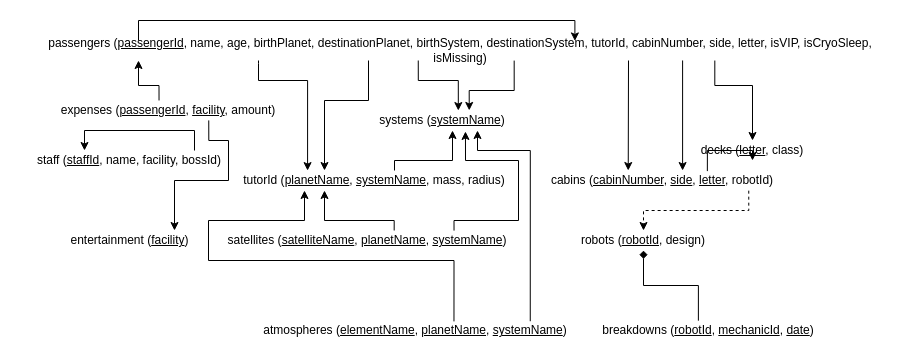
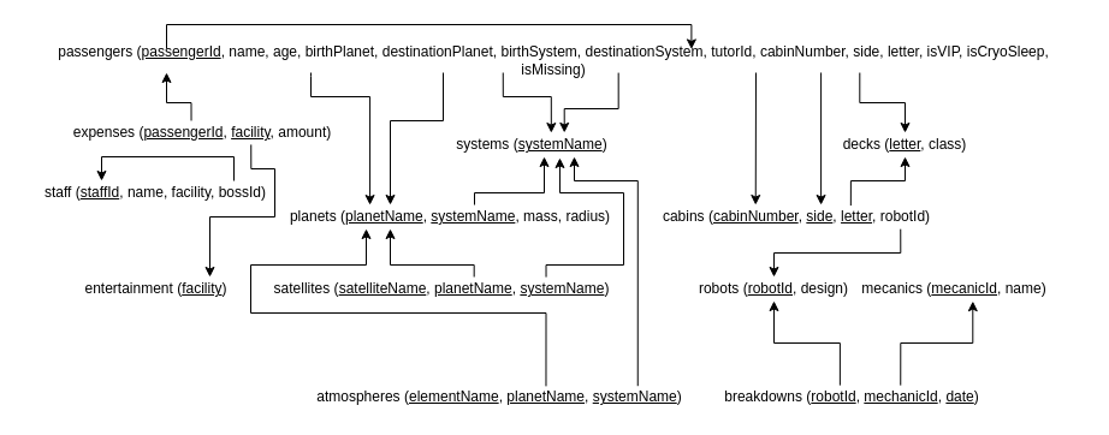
- <mxCell id="12" value="decks (&lt;u&gt;letter&lt;/u&gt;, class)" style="text;html=1;align=center;verticalAlign=middle;whiteSpace=wrap;rounded=0;" vertex="1" parent="1"><mxGeometry x="697" y="140" width="110" height="20" as="geometry" /></mxCell>
+ <mxCell id="12" value="decks (&lt;u&gt;letter&lt;/u&gt;, class)" style="text;html=1;align=center;verticalAlign=middle;whiteSpace=wrap;rounded=0;" vertex="1" parent="1"><mxGeometry x="697" y="110" width="110" height="20" as="geometry" /></mxCell>
- <mxCell id="33" value="tutorId (&lt;u&gt;planetName&lt;/u&gt;, &lt;u&gt;systemName&lt;/u&gt;, mass, radius)" style="text;html=1;align=center;verticalAlign=middle;whiteSpace=wrap;rounded=0;" vertex="1" parent="1"><mxGeometry x="234" y="170" width="280" height="20" as="geometry" /></mxCell>
+ <mxCell id="33" value="planets (&lt;u&gt;planetName&lt;/u&gt;, &lt;u&gt;systemName&lt;/u&gt;, mass, radius)" style="text;html=1;align=center;verticalAlign=middle;whiteSpace=wrap;rounded=0;" vertex="1" parent="1"><mxGeometry x="234" y="170" width="280" height="20" as="geometry" /></mxCell>
- <mxCell id="9" style="edgeStyle=orthogonalEdgeStyle;rounded=0;orthogonalLoop=1;jettySize=auto;html=1;exitX=0.875;exitY=1.008;exitDx=0;exitDy=0;entryX=0.5;entryY=0;entryDx=0;entryDy=0;exitPerimeter=0;dashed=1;" edge="1" parent="1" source="10" target="2"><mxGeometry relative="1" as="geometry" /></mxCell>
+ <mxCell id="9" style="edgeStyle=orthogonalEdgeStyle;rounded=0;orthogonalLoop=1;jettySize=auto;html=1;exitX=0.875;exitY=1.008;exitDx=0;exitDy=0;entryX=0.5;entryY=0;entryDx=0;entryDy=0;exitPerimeter=0;" edge="1" parent="1" source="10" target="2"><mxGeometry relative="1" as="geometry" /></mxCell>
+ <mxCell id="20" value="mecanics (&lt;u&gt;mecanicId&lt;/u&gt;, name)" style="text;html=1;align=center;verticalAlign=middle;whiteSpace=wrap;rounded=0;" vertex="1" parent="1"><mxGeometry x="708" y="230" width="170" height="20" as="geometry" /></mxCell>
- <mxCell id="21" style="edgeStyle=orthogonalEdgeStyle;rounded=0;orthogonalLoop=1;jettySize=auto;html=1;exitX=0.454;exitY=0.008;exitDx=0;exitDy=0;entryX=0.5;entryY=1;entryDx=0;entryDy=0;exitPerimeter=0;endArrow=diamond;" edge="1" parent="1" source="23" target="2"><mxGeometry relative="1" as="geometry" /></mxCell>
+ <mxCell id="21" style="edgeStyle=orthogonalEdgeStyle;rounded=0;orthogonalLoop=1;jettySize=auto;html=1;exitX=0.454;exitY=0.008;exitDx=0;exitDy=0;entryX=0.5;entryY=1;entryDx=0;entryDy=0;exitPerimeter=0;" edge="1" parent="1" source="23" target="2"><mxGeometry relative="1" as="geometry" /></mxCell>
+ <mxCell id="22" style="edgeStyle=orthogonalEdgeStyle;rounded=0;orthogonalLoop=1;jettySize=auto;html=1;exitX=0.683;exitY=0.008;exitDx=0;exitDy=0;entryX=0.59;entryY=1.008;entryDx=0;entryDy=0;entryPerimeter=0;exitPerimeter=0;" edge="1" parent="1" source="23" target="20"><mxGeometry relative="1" as="geometry" /></mxCell>
